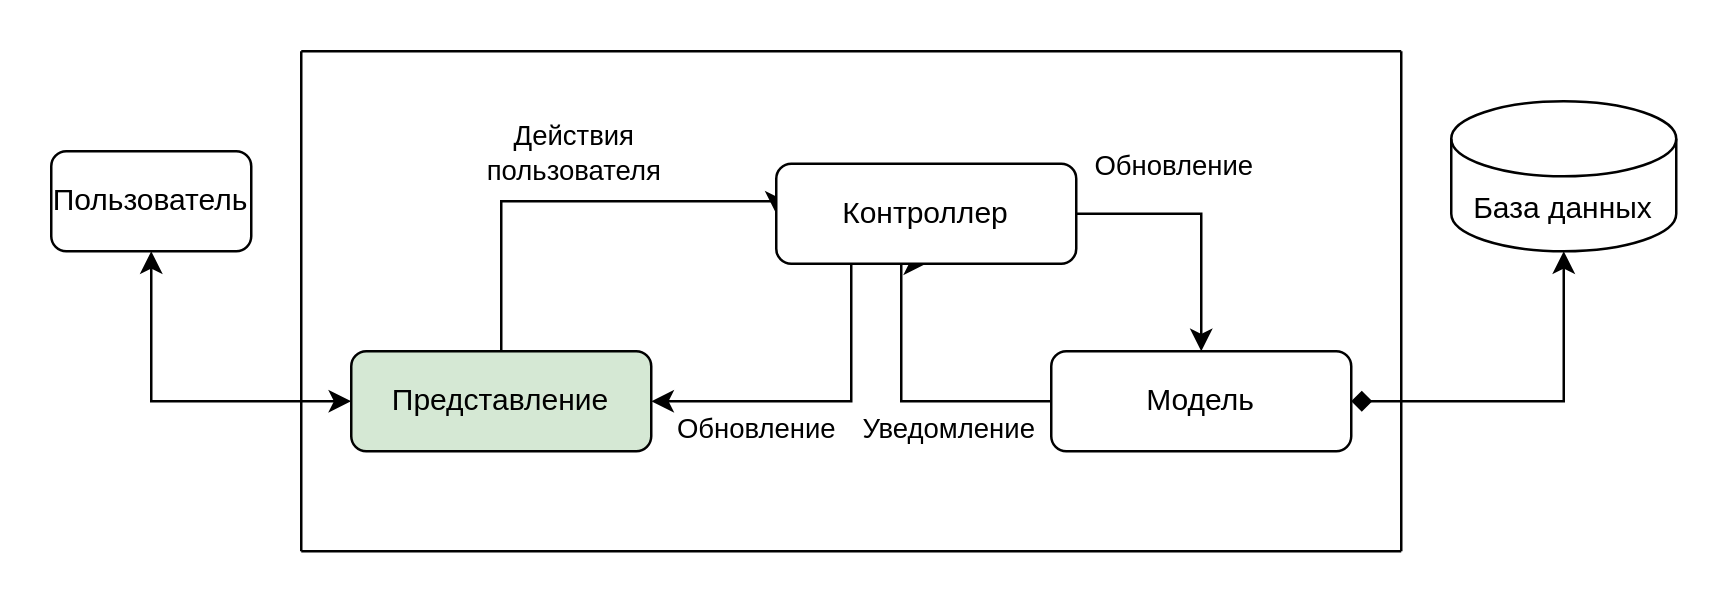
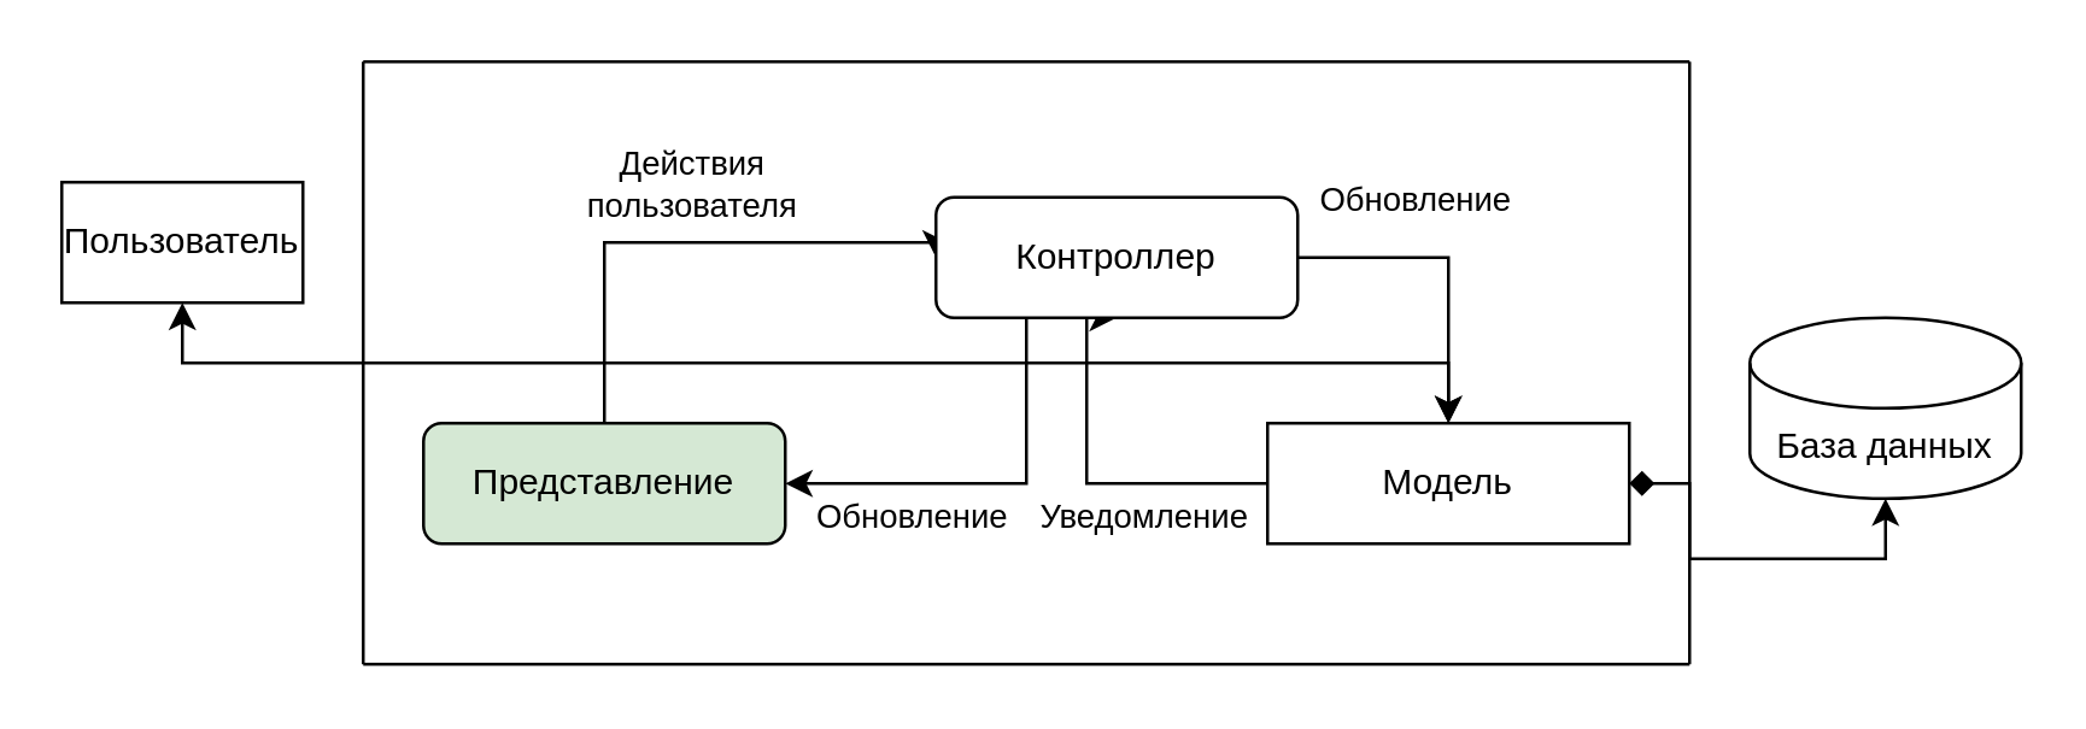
- <mxCell id="15" value="База данных" style="shape=cylinder3;whiteSpace=wrap;html=1;boundedLbl=1;backgroundOutline=1;size=15;" vertex="1" parent="1"><mxGeometry x="580" y="40" width="90" height="60" as="geometry" /></mxCell>
+ <mxCell id="15" value="База данных" style="shape=cylinder3;whiteSpace=wrap;html=1;boundedLbl=1;backgroundOutline=1;size=15;" vertex="1" parent="1"><mxGeometry x="580" y="105" width="90" height="60" as="geometry" /></mxCell>
- <mxCell id="3" value="Пользователь" style="whiteSpace=wrap;html=1;rounded=1;" vertex="1" parent="1"><mxGeometry x="20" y="60" width="80" height="40" as="geometry" /></mxCell>
+ <mxCell id="3" value="Пользователь" style="rounded=0;whiteSpace=wrap;html=1;" vertex="1" parent="1"><mxGeometry x="20" y="60" width="80" height="40" as="geometry" /></mxCell>
- <mxCell id="2" style="edgeStyle=orthogonalEdgeStyle;rounded=0;orthogonalLoop=1;jettySize=auto;html=1;exitX=0.5;exitY=1;exitDx=0;exitDy=0;entryX=0;entryY=0.5;entryDx=0;entryDy=0;startArrow=classic;startFill=1;" edge="1" parent="1" source="3" target="6"><mxGeometry relative="1" as="geometry" /></mxCell>
+ <mxCell id="2" style="edgeStyle=orthogonalEdgeStyle;rounded=0;orthogonalLoop=1;jettySize=auto;html=1;exitX=0.5;exitY=1;exitDx=0;exitDy=0;startArrow=classic;startFill=1;" edge="1" parent="1" source="3" target="9"><mxGeometry relative="1" as="geometry" /></mxCell>
- <mxCell id="9" value="Модель" style="rounded=1;whiteSpace=wrap;html=1;" vertex="1" parent="1"><mxGeometry x="420" y="140" width="120" height="40" as="geometry" /></mxCell>
+ <mxCell id="9" value="Модель" style="whiteSpace=wrap;html=1;rounded=0;" vertex="1" parent="1"><mxGeometry x="420" y="140" width="120" height="40" as="geometry" /></mxCell>
